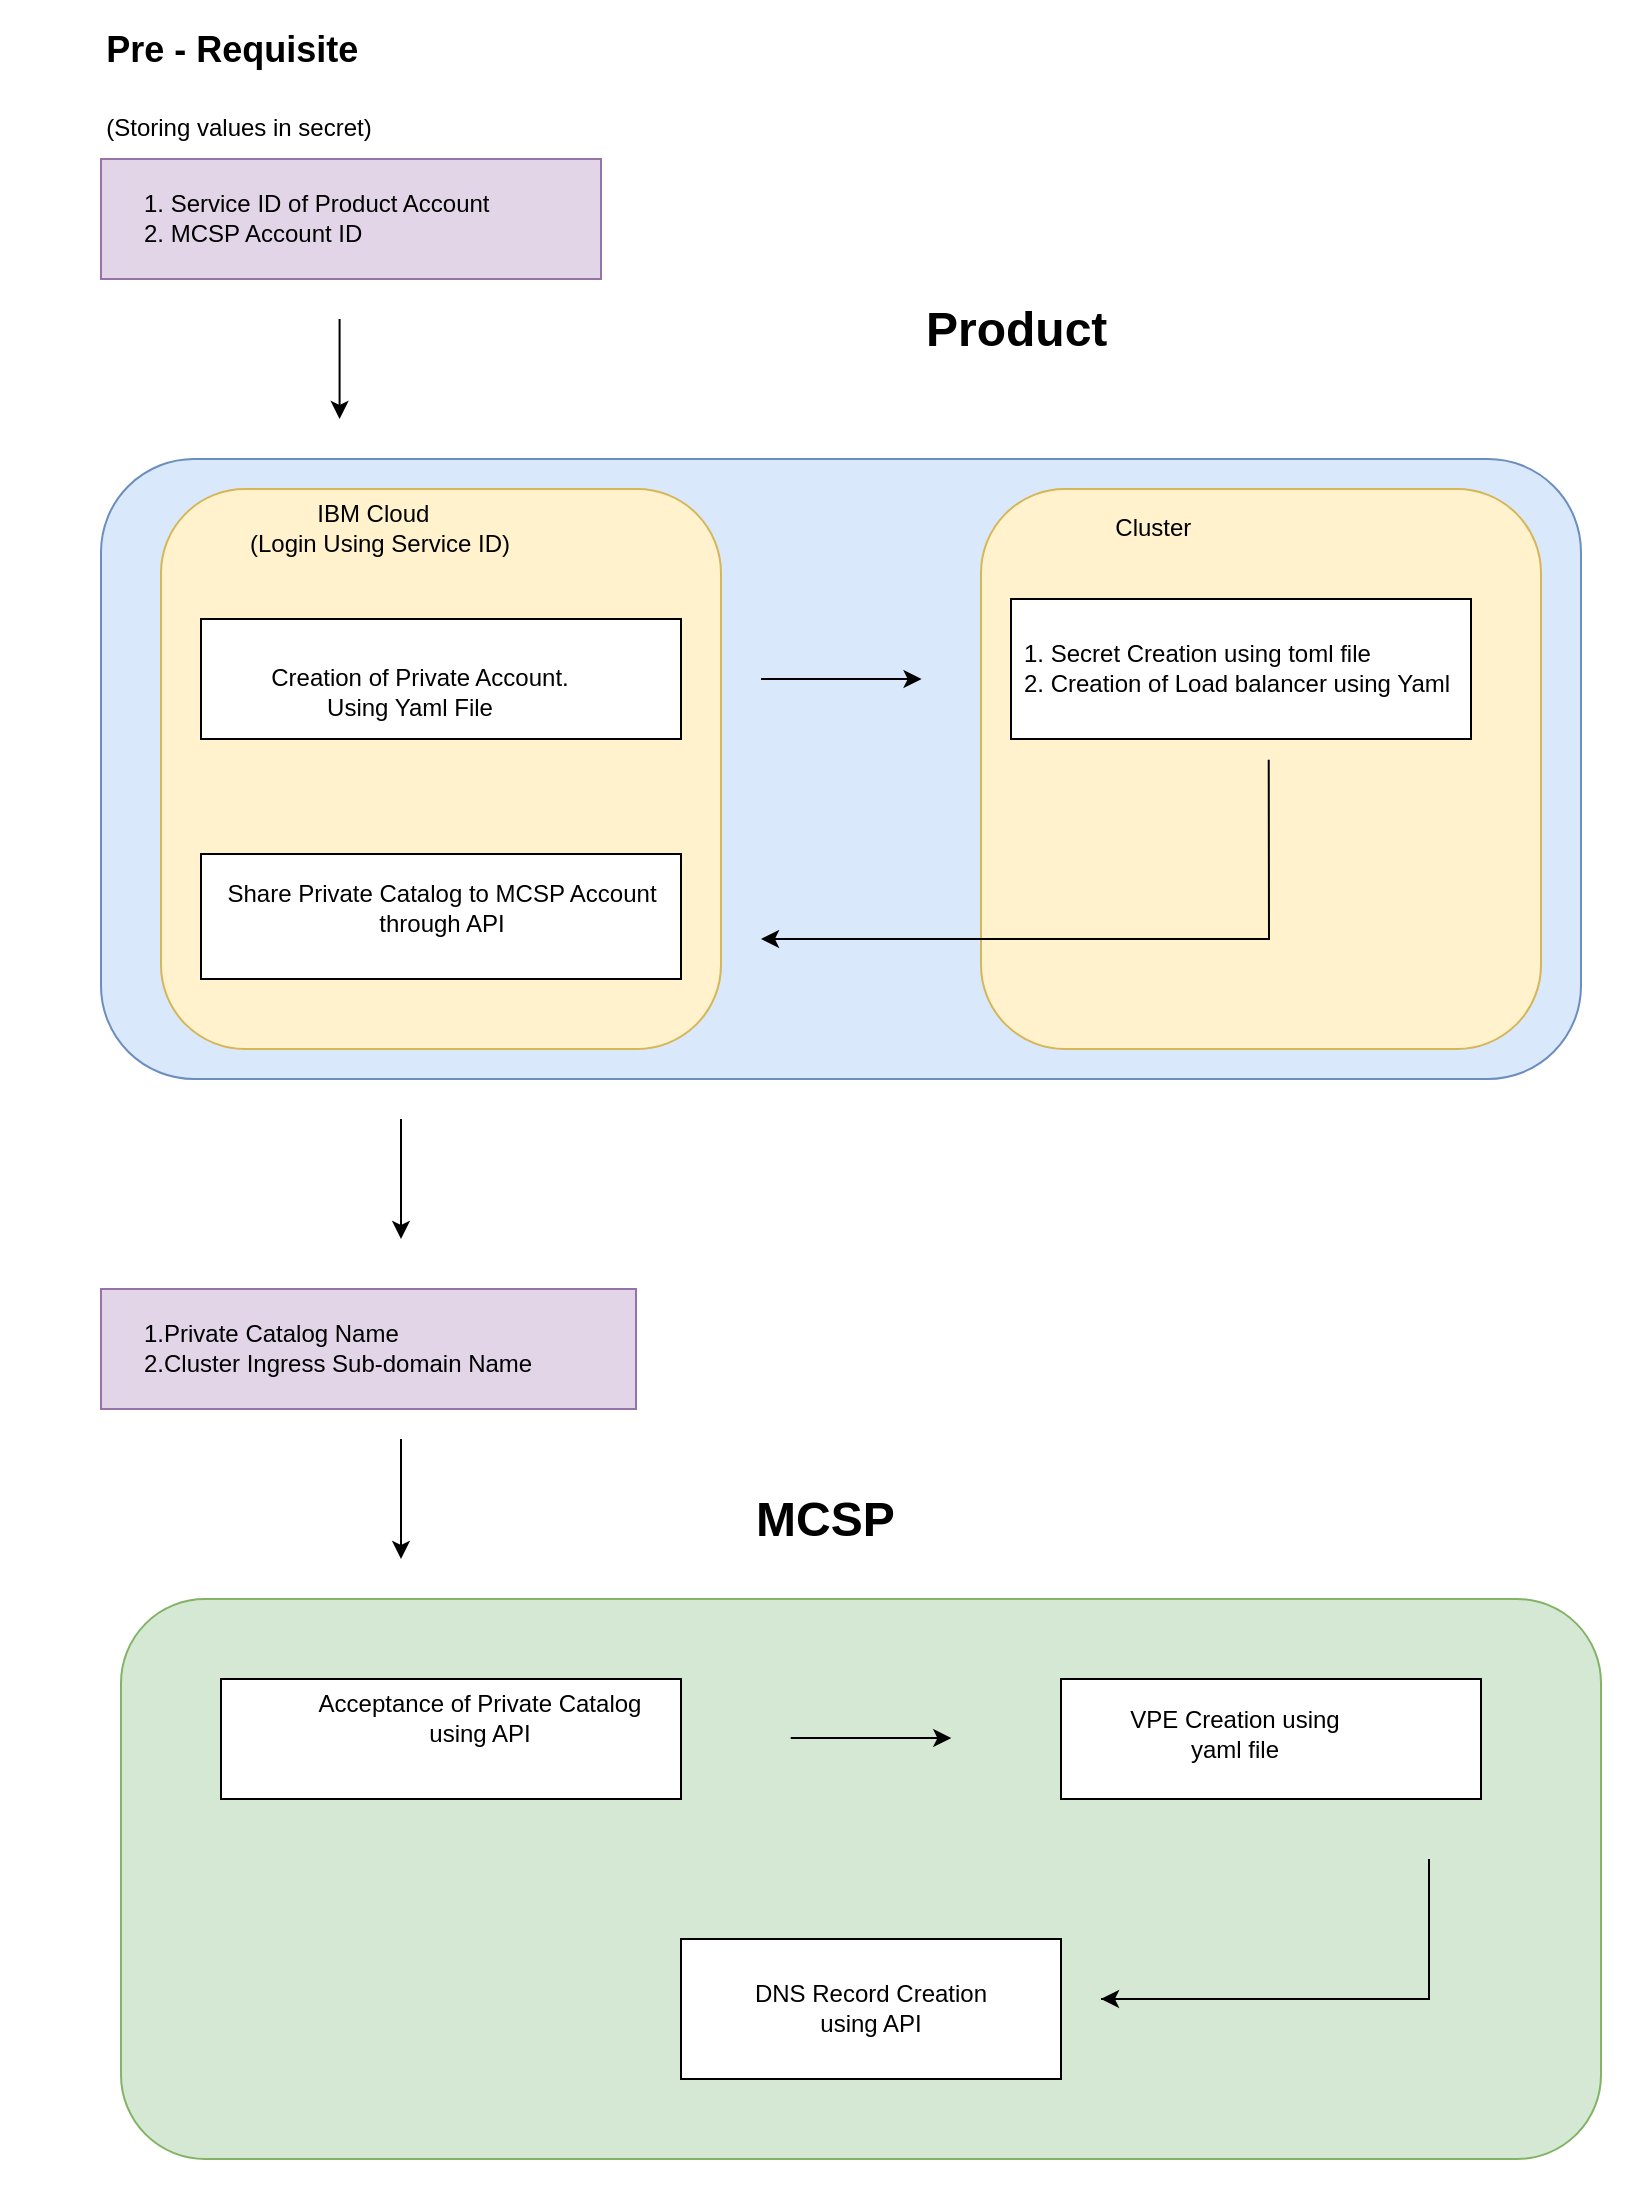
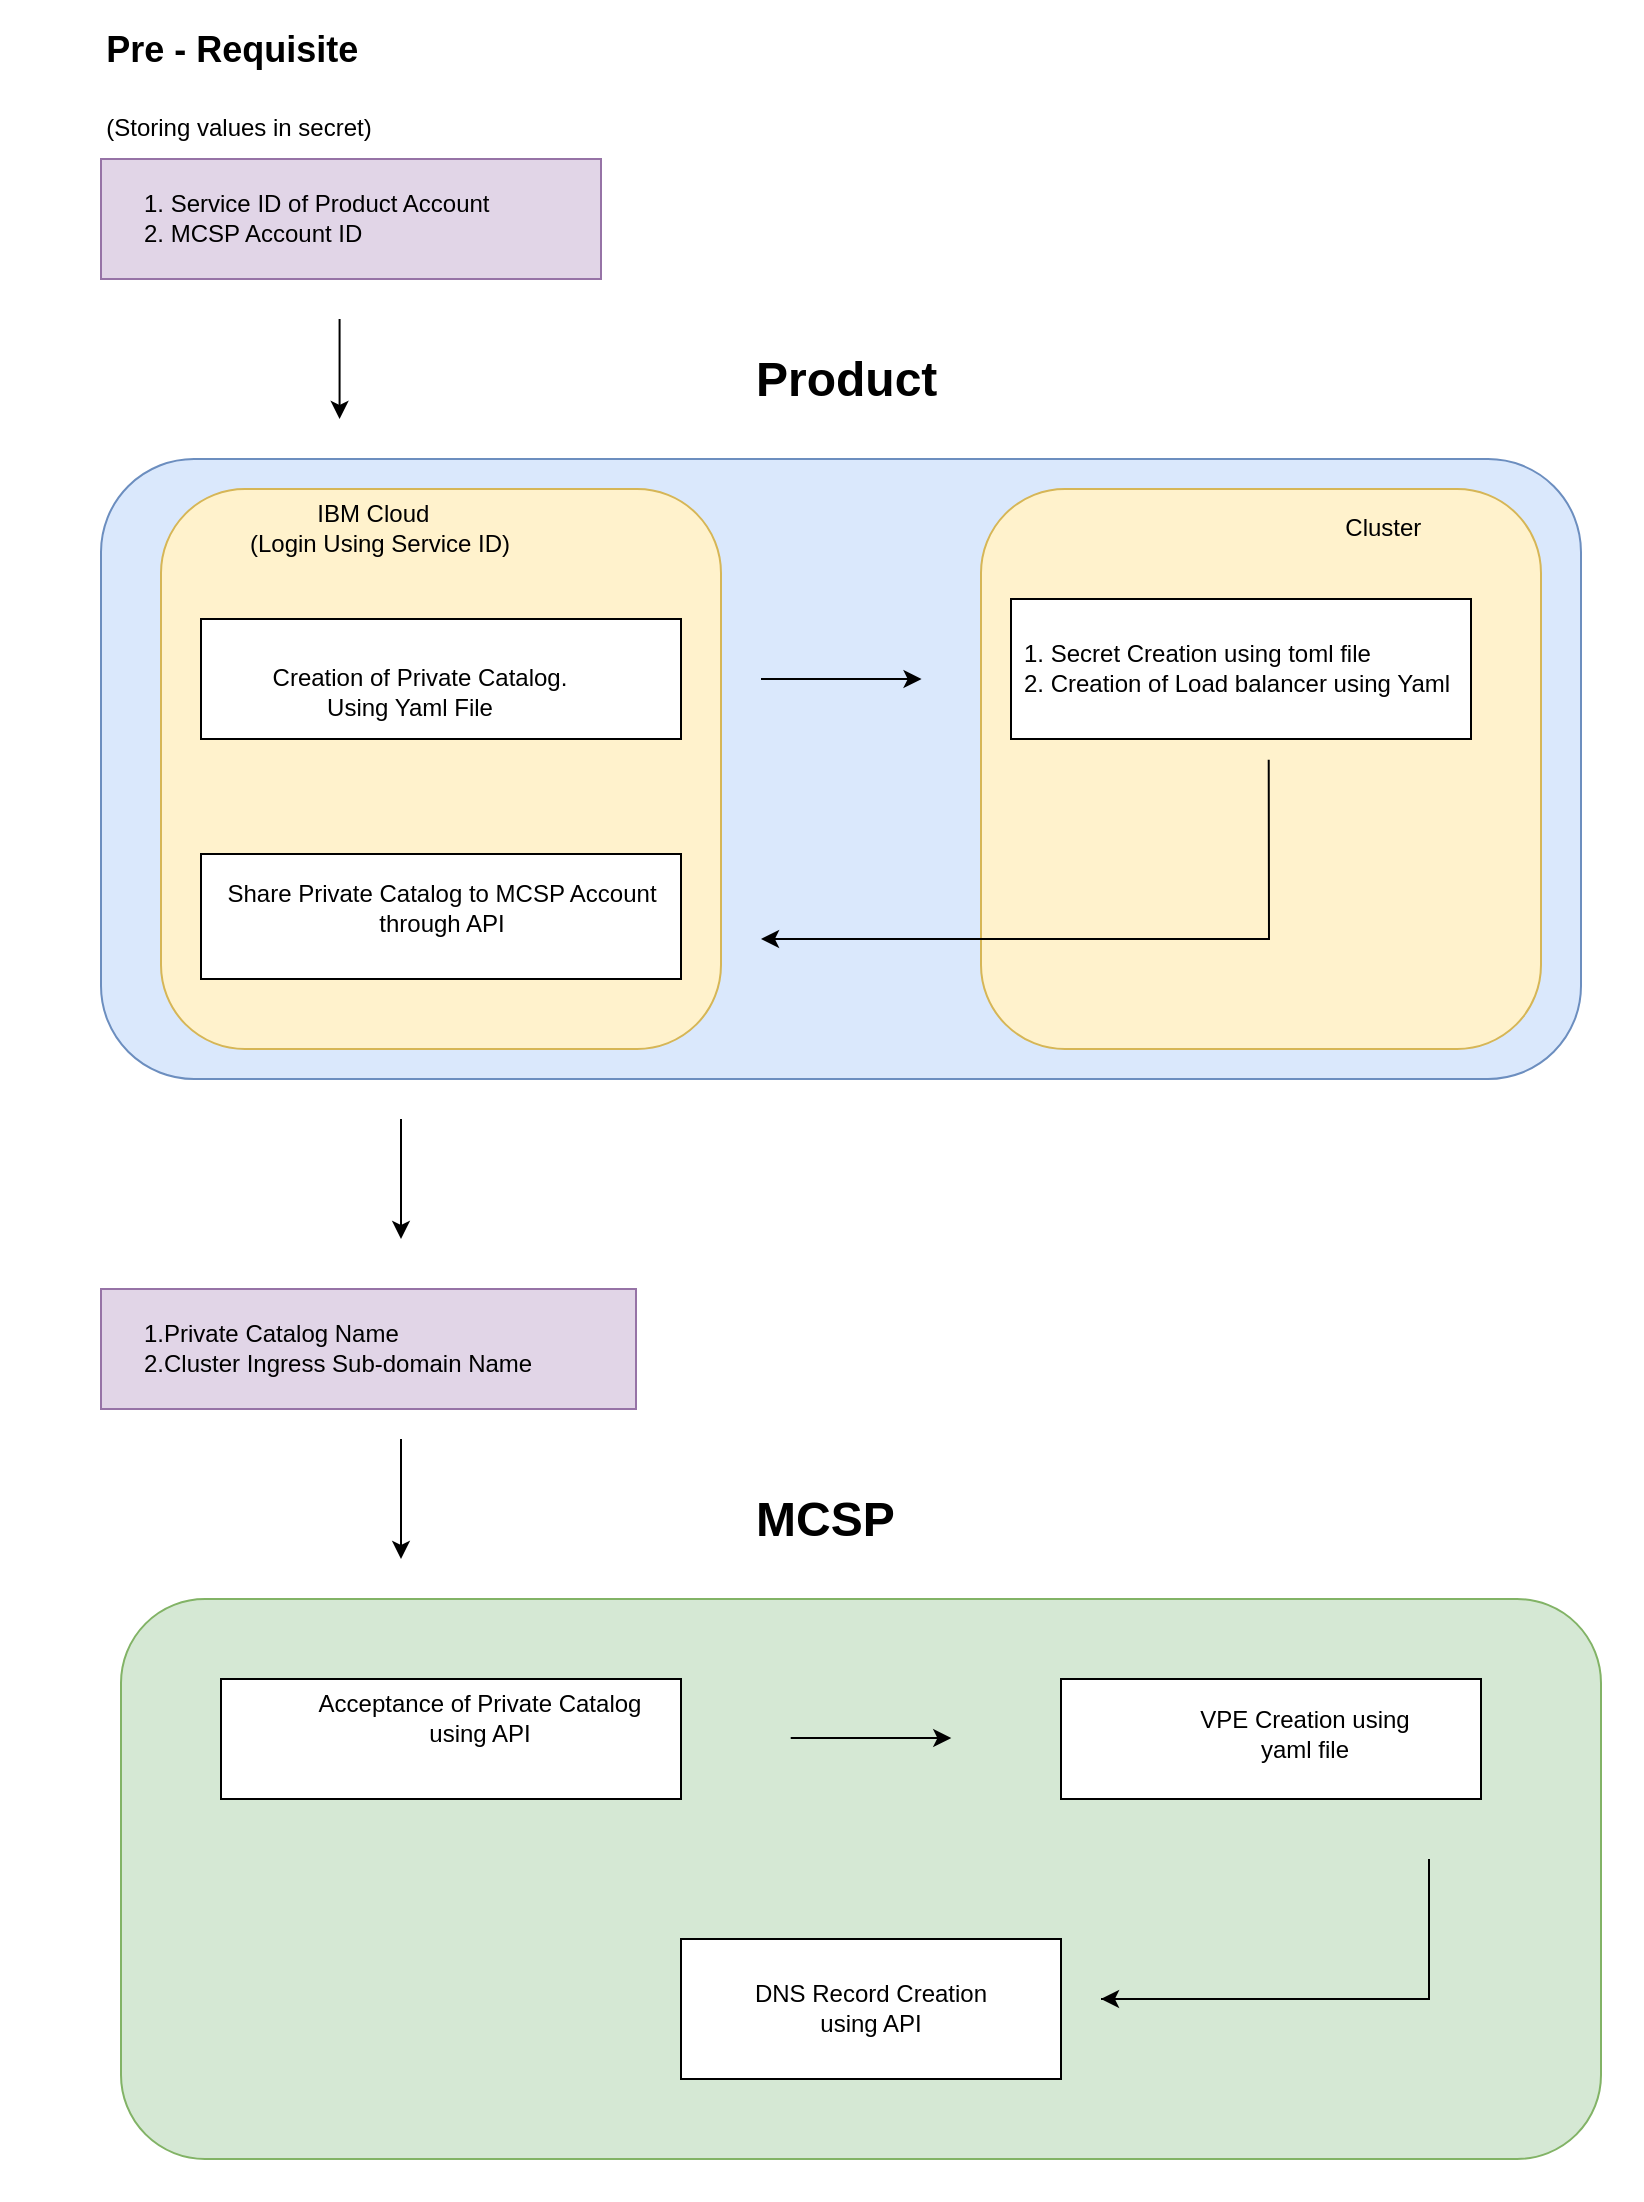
- <mxCell id="31" value="&lt;h1 style=&quot;margin-top: 0px;&quot;&gt;&lt;span style=&quot;background-color: initial;&quot;&gt;Product&amp;nbsp;&lt;/span&gt;&lt;/h1&gt;" style="text;html=1;whiteSpace=wrap;overflow=hidden;rounded=0;" vertex="1" parent="1"><mxGeometry x="461.25" y="135" width="130" height="50" as="geometry" /></mxCell>
+ <mxCell id="31" value="&lt;h1 style=&quot;margin-top: 0px;&quot;&gt;&lt;span style=&quot;background-color: initial;&quot;&gt;Product&amp;nbsp;&lt;/span&gt;&lt;/h1&gt;" style="text;html=1;whiteSpace=wrap;overflow=hidden;rounded=0;" vertex="1" parent="1"><mxGeometry x="376.25" y="160" width="130" height="50" as="geometry" /></mxCell>
- <mxCell id="11" value="&amp;nbsp;Cluster" style="text;html=1;align=center;verticalAlign=middle;whiteSpace=wrap;rounded=0;" vertex="1" parent="1"><mxGeometry x="505" y="240" width="140" height="30" as="geometry" /></mxCell>
+ <mxCell id="11" value="&amp;nbsp;Cluster" style="text;html=1;align=center;verticalAlign=middle;whiteSpace=wrap;rounded=0;" vertex="1" parent="1"><mxGeometry x="620" y="240" width="140" height="30" as="geometry" /></mxCell>
- <mxCell id="7" value="&lt;div style=&quot;text-align: left;&quot;&gt;&lt;br&gt;&lt;/div&gt;&lt;div style=&quot;text-align: left;&quot;&gt;Creation of Private Account.&lt;/div&gt;&lt;div&gt;&lt;br&gt;&lt;/div&gt;" style="text;html=1;align=center;verticalAlign=middle;whiteSpace=wrap;rounded=0;" vertex="1" parent="1"><mxGeometry x="130" y="315" width="160" height="30" as="geometry" /></mxCell>
+ <mxCell id="7" value="&lt;div style=&quot;text-align: left;&quot;&gt;&lt;br&gt;&lt;/div&gt;&lt;div style=&quot;text-align: left;&quot;&gt;Creation of Private Catalog.&lt;/div&gt;&lt;div&gt;&lt;br&gt;&lt;/div&gt;" style="text;html=1;align=center;verticalAlign=middle;whiteSpace=wrap;rounded=0;" vertex="1" parent="1"><mxGeometry x="130" y="315" width="160" height="30" as="geometry" /></mxCell>
- <mxCell id="24" value="VPE Creation using yaml file" style="text;html=1;align=center;verticalAlign=middle;whiteSpace=wrap;rounded=0;" vertex="1" parent="1"><mxGeometry x="555" y="845" width="125" height="25" as="geometry" /></mxCell>
+ <mxCell id="24" value="VPE Creation using yaml file" style="text;html=1;align=center;verticalAlign=middle;whiteSpace=wrap;rounded=0;" vertex="1" parent="1"><mxGeometry x="590" y="845" width="125" height="25" as="geometry" /></mxCell>
